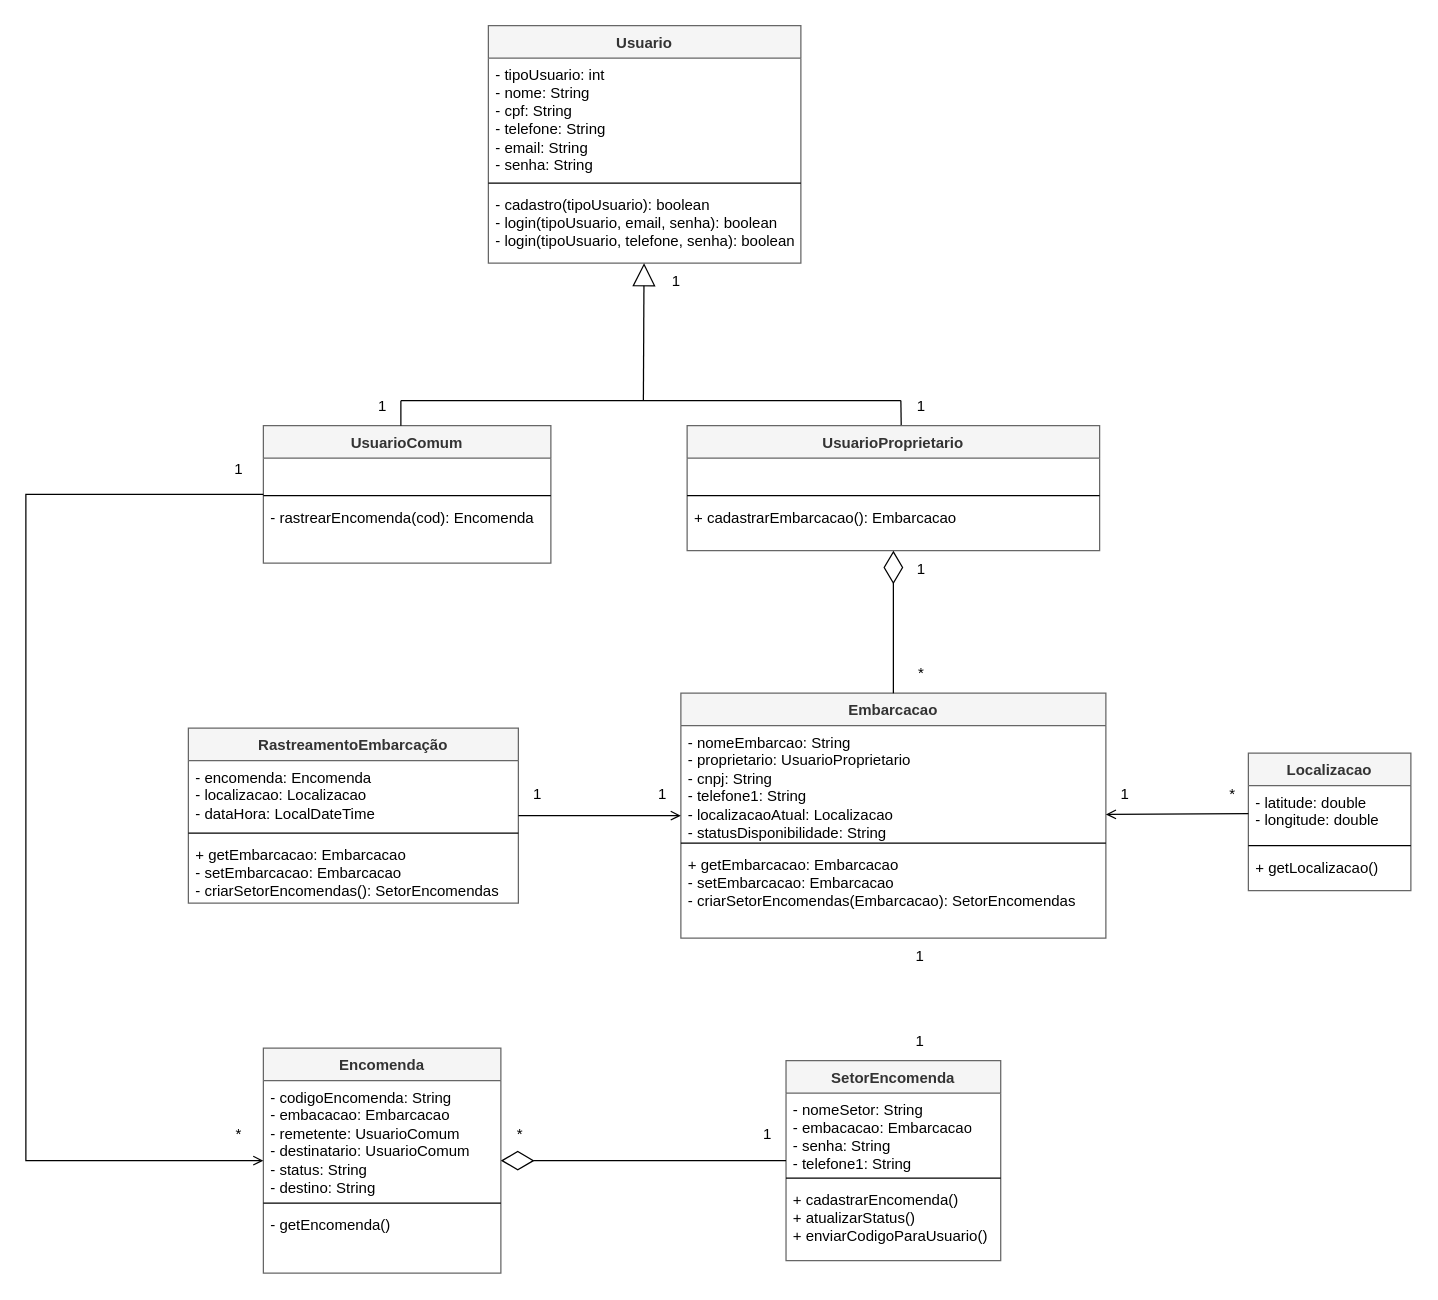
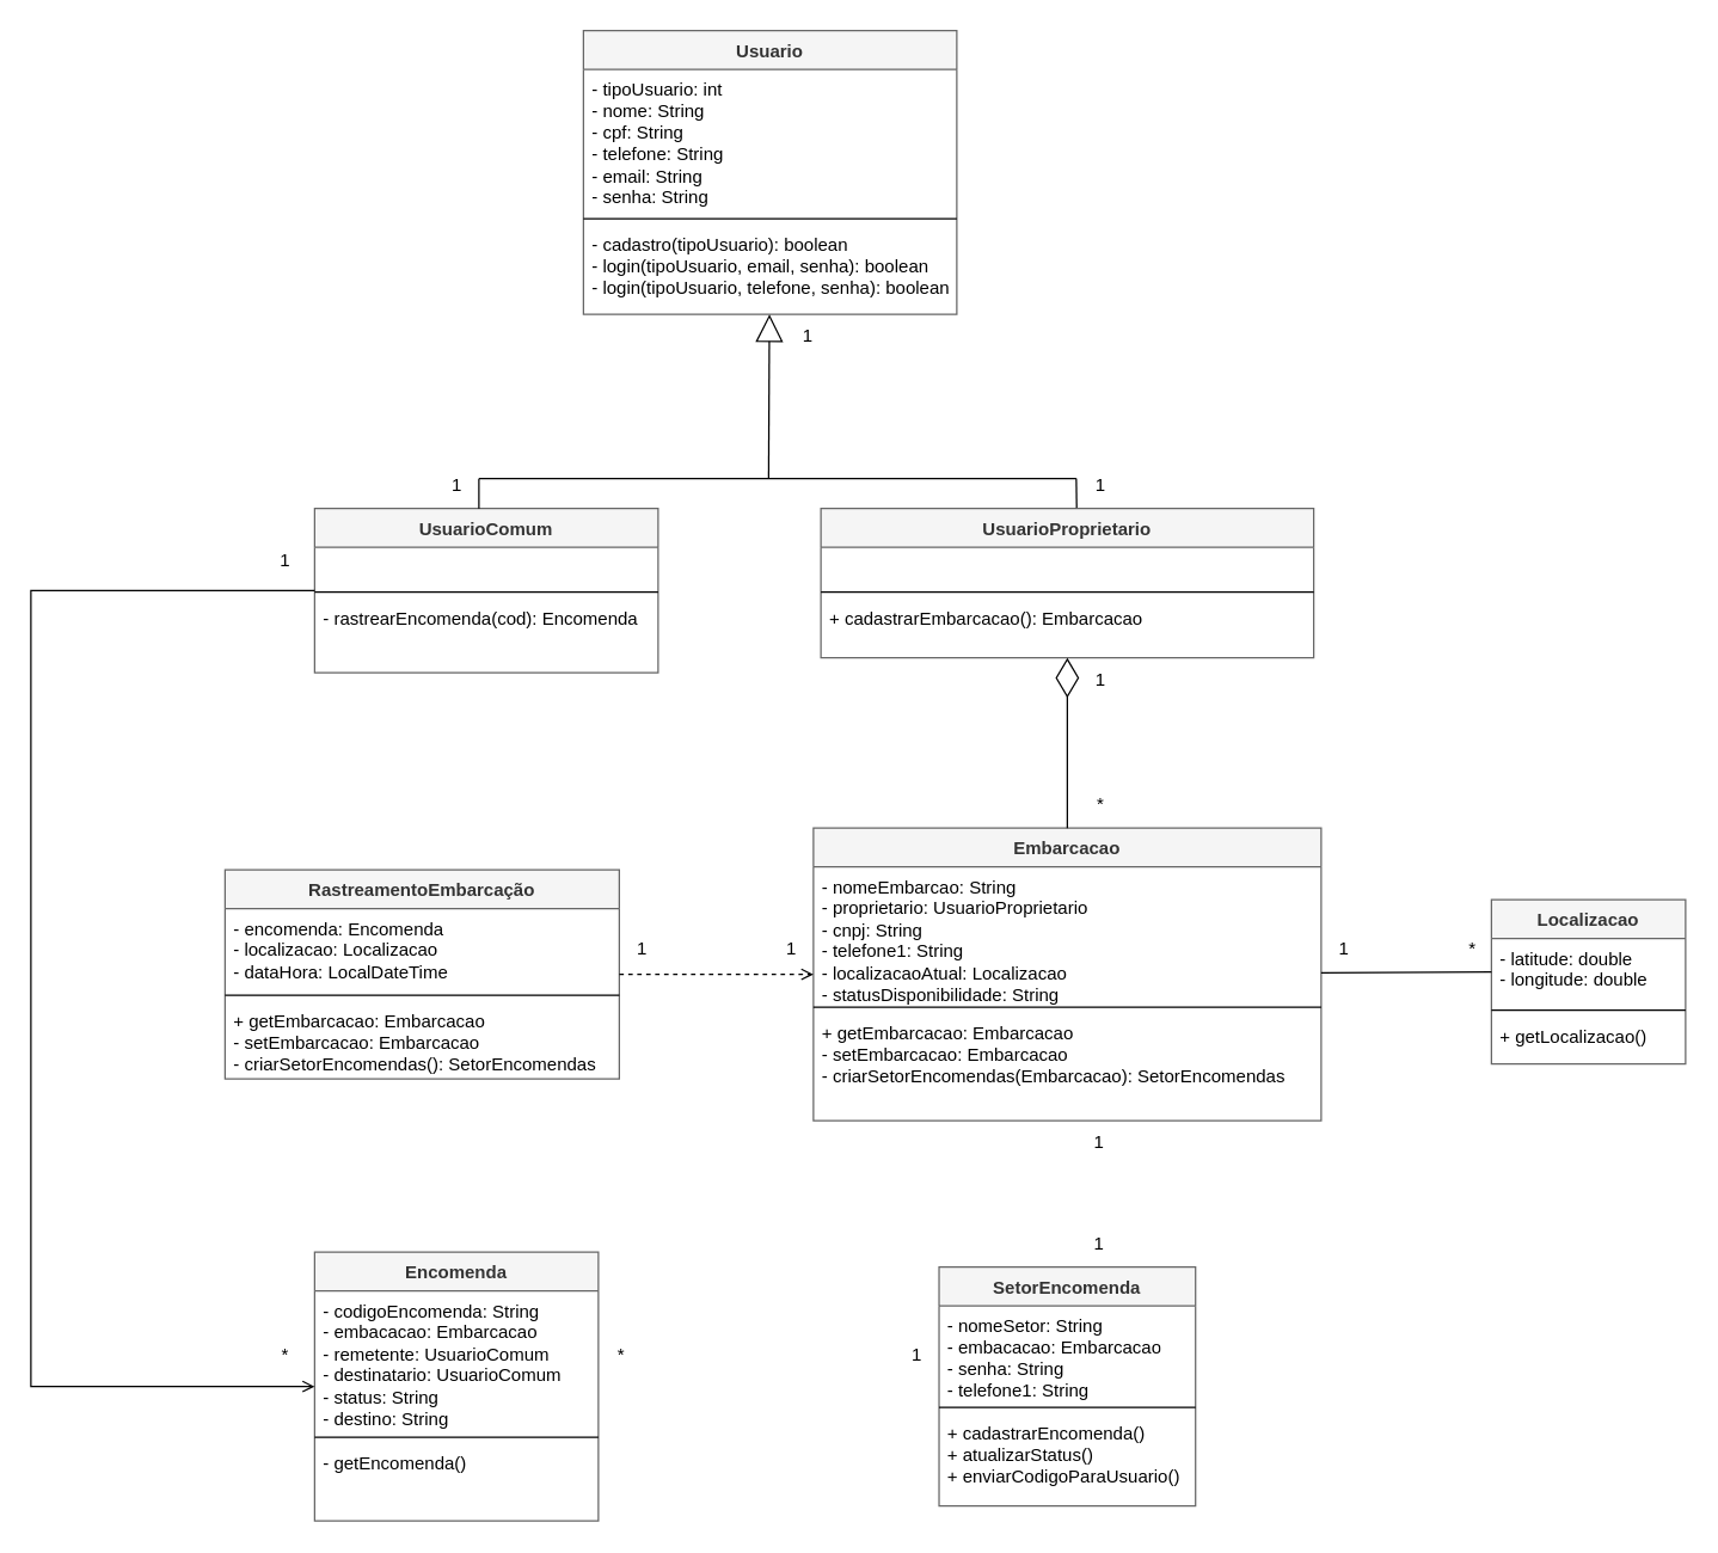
- <mxCell id="46" value="" style="rounded=0;orthogonalLoop=1;jettySize=auto;html=1;endArrow=open;endFill=0;" parent="1" source="29" target="18" edge="1"><mxGeometry relative="1" as="geometry" /></mxCell>
+ <mxCell id="46" value="" style="rounded=0;orthogonalLoop=1;jettySize=auto;html=1;endArrow=none;endFill=0;" parent="1" source="29" target="18" edge="1"><mxGeometry relative="1" as="geometry" /></mxCell>
- <mxCell id="47" value="" style="rounded=0;orthogonalLoop=1;jettySize=auto;html=1;endArrow=open;endFill=0;" parent="1" source="36" target="18" edge="1"><mxGeometry relative="1" as="geometry"><mxPoint x="474" y="740" as="sourcePoint" /><mxPoint x="380" y="741" as="targetPoint" /></mxGeometry></mxCell>
+ <mxCell id="47" value="" style="rounded=0;orthogonalLoop=1;jettySize=auto;html=1;endArrow=open;endFill=0;dashed=1;" parent="1" source="36" target="18" edge="1"><mxGeometry relative="1" as="geometry"><mxPoint x="474" y="740" as="sourcePoint" /><mxPoint x="380" y="741" as="targetPoint" /></mxGeometry></mxCell>
- <mxCell id="40" value="" style="endArrow=diamondThin;endFill=0;endSize=24;html=1;rounded=0;" parent="1" source="22" target="32" edge="1"><mxGeometry width="160" relative="1" as="geometry"><mxPoint x="420" y="1118" as="sourcePoint" /><mxPoint x="580" y="1118" as="targetPoint" /></mxGeometry></mxCell>
